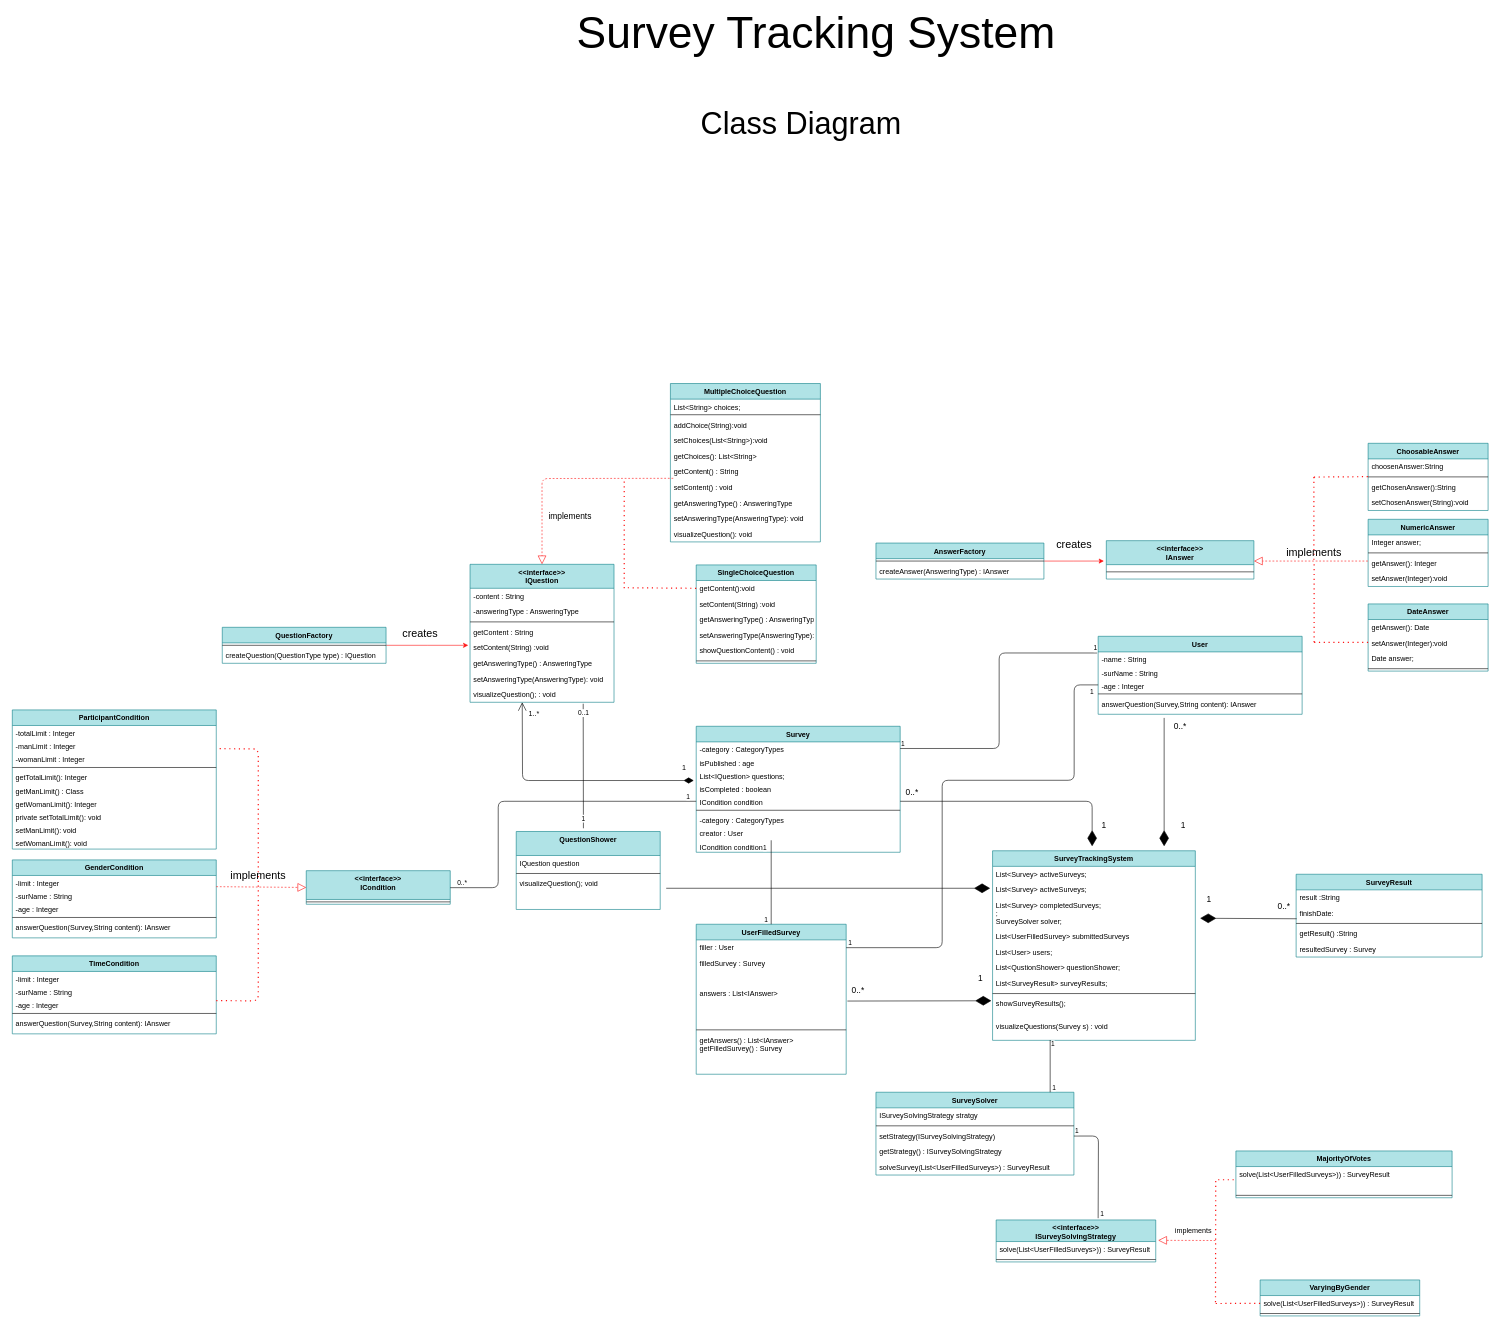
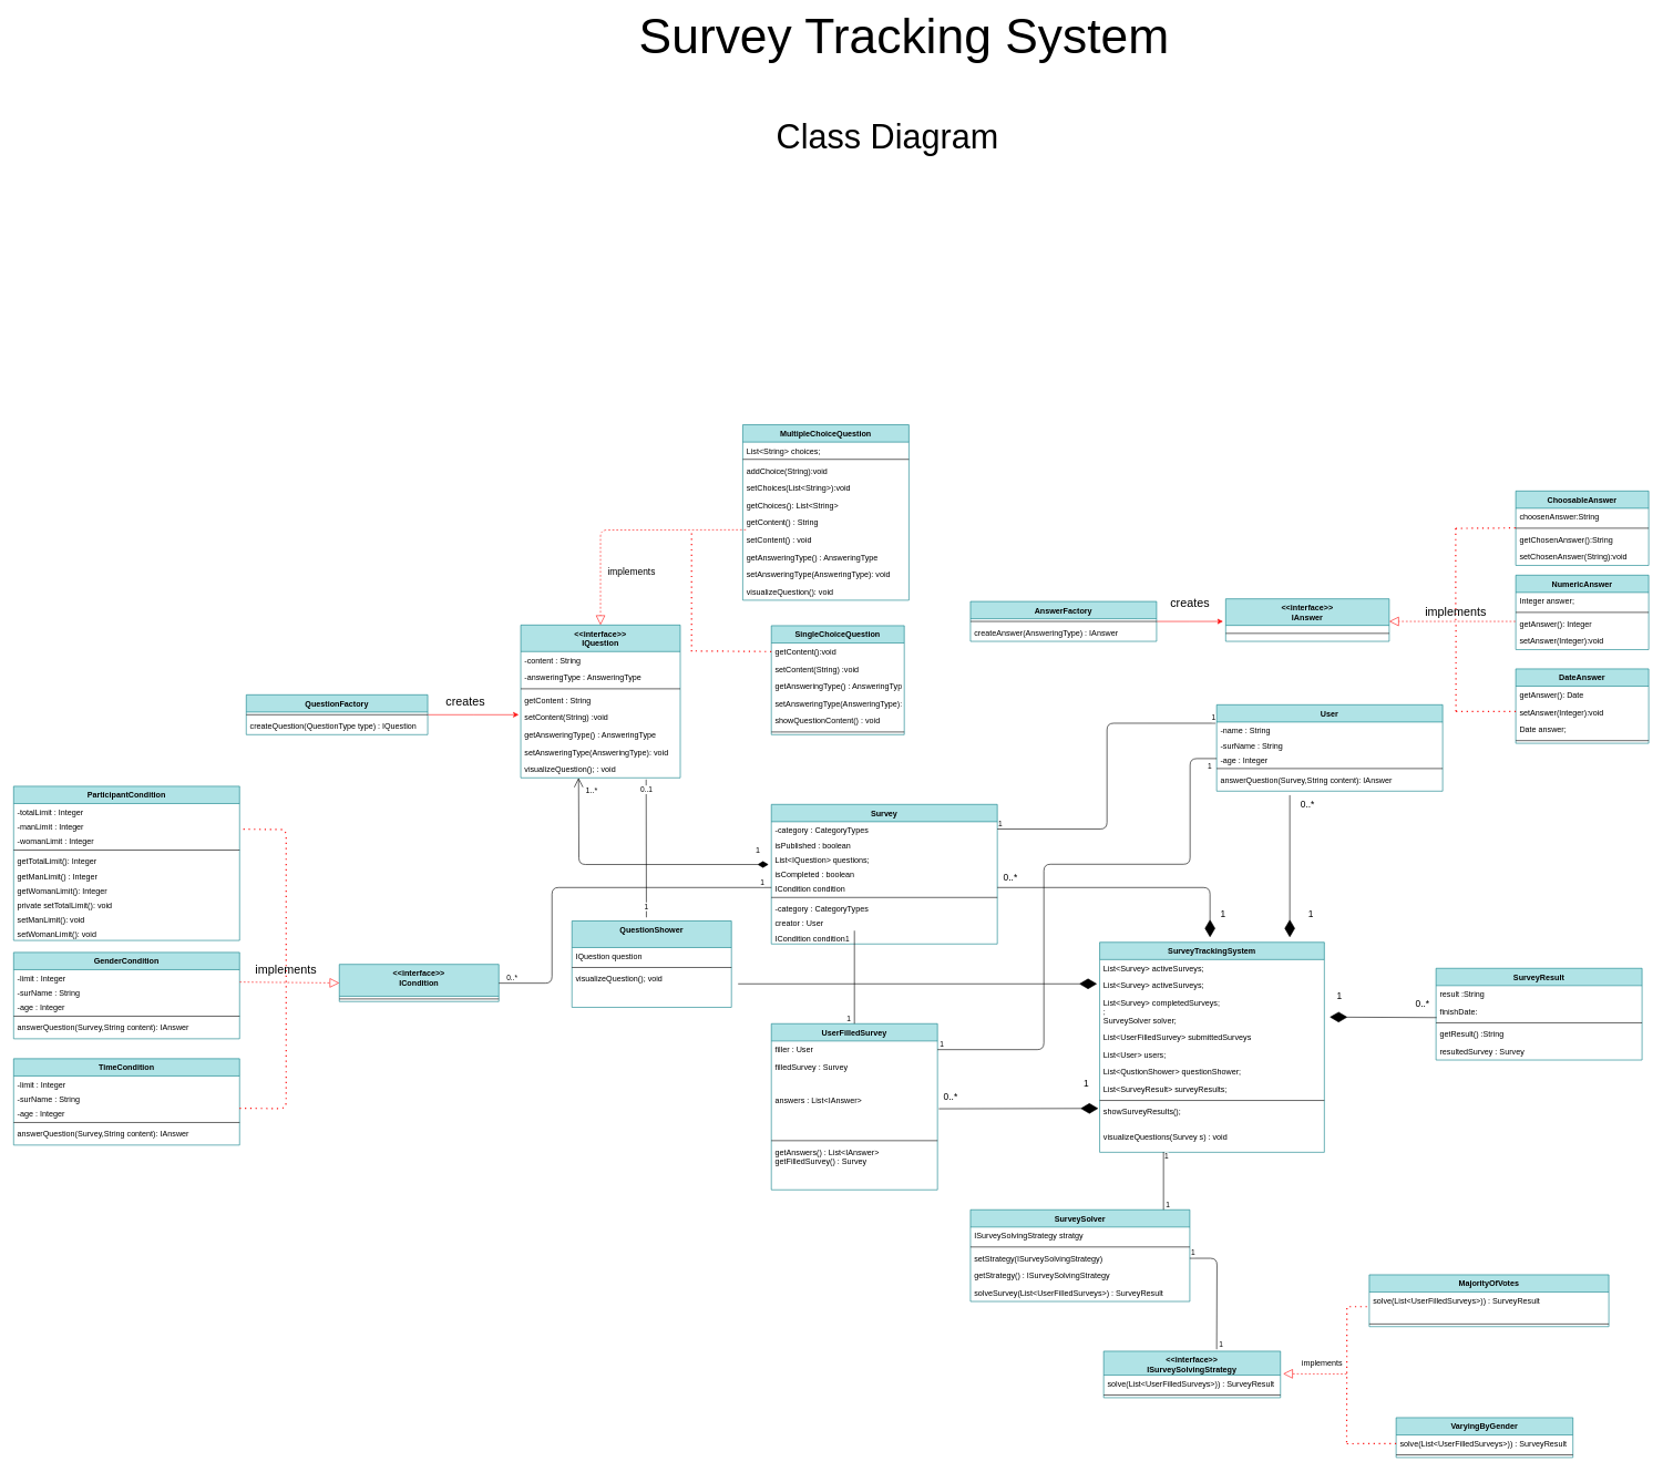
- <mxCell id="83" value="isPublished : age" style="text;strokeColor=none;fillColor=none;align=left;verticalAlign=top;spacingLeft=4;spacingRight=4;overflow=hidden;rotatable=0;points=[[0,0.5],[1,0.5]];portConstraint=eastwest;" parent="81" vertex="1"><mxGeometry y="48" width="340" height="22" as="geometry" /></mxCell>
+ <mxCell id="83" value="isPublished : boolean" style="text;strokeColor=none;fillColor=none;align=left;verticalAlign=top;spacingLeft=4;spacingRight=4;overflow=hidden;rotatable=0;points=[[0,0.5],[1,0.5]];portConstraint=eastwest;" parent="81" vertex="1"><mxGeometry y="48" width="340" height="22" as="geometry" /></mxCell>
- <mxCell id="99" value="getManLimit() : Class" style="text;strokeColor=none;fillColor=none;align=left;verticalAlign=top;spacingLeft=4;spacingRight=4;overflow=hidden;rotatable=0;points=[[0,0.5],[1,0.5]];portConstraint=eastwest;" parent="93" vertex="1"><mxGeometry y="122" width="340" height="22" as="geometry" /></mxCell>
+ <mxCell id="99" value="getManLimit() : Integer" style="text;strokeColor=none;fillColor=none;align=left;verticalAlign=top;spacingLeft=4;spacingRight=4;overflow=hidden;rotatable=0;points=[[0,0.5],[1,0.5]];portConstraint=eastwest;" parent="93" vertex="1"><mxGeometry y="122" width="340" height="22" as="geometry" /></mxCell>
